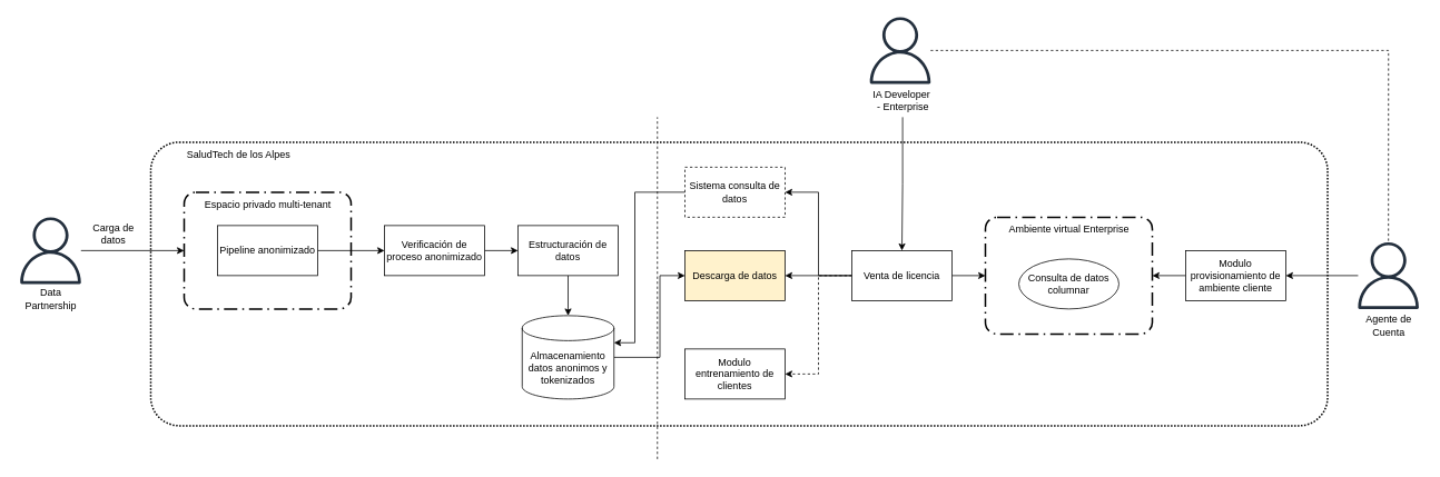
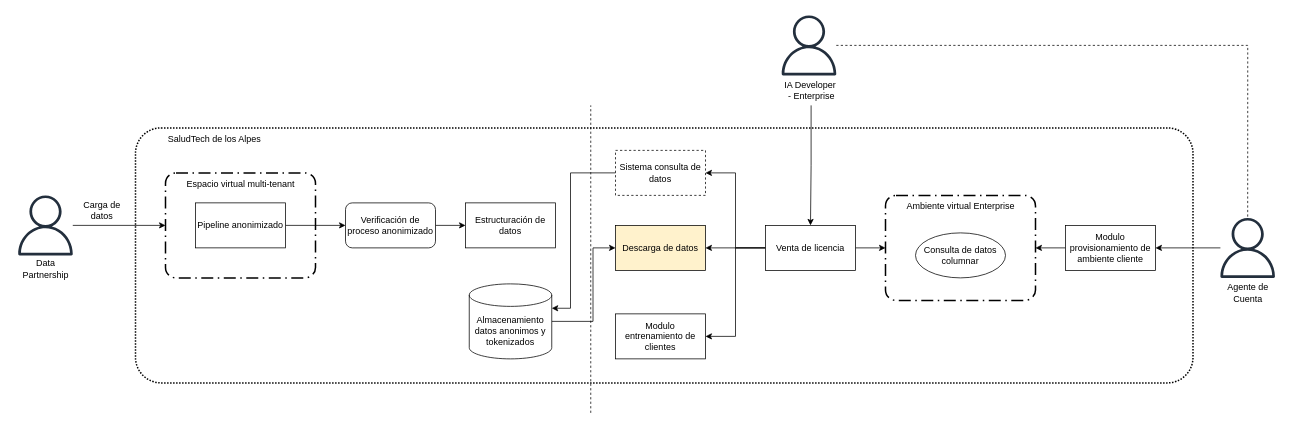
- <mxCell id="25" value="Espacio privado multi-tenant" style="text;html=1;align=center;verticalAlign=middle;resizable=0;points=[];autosize=1;strokeColor=none;fillColor=none;" parent="22" vertex="1"><mxGeometry x="15" width="170" height="30" as="geometry" /></mxCell>
+ <mxCell id="25" value="Espacio virtual multi-tenant" style="text;html=1;align=center;verticalAlign=middle;resizable=0;points=[];autosize=1;strokeColor=none;fillColor=none;" parent="22" vertex="1"><mxGeometry x="15" width="170" height="30" as="geometry" /></mxCell>
- <mxCell id="9" value="Verificación de proceso anonimizado" style="rounded=0;whiteSpace=wrap;html=1;" parent="1" vertex="1"><mxGeometry x="460" y="270" width="120" height="60" as="geometry" /></mxCell>
+ <mxCell id="9" value="Verificación de proceso anonimizado" style="whiteSpace=wrap;html=1;rounded=1;" parent="1" vertex="1"><mxGeometry x="460" y="270" width="120" height="60" as="geometry" /></mxCell>
- <mxCell id="10" style="edgeStyle=orthogonalEdgeStyle;rounded=0;orthogonalLoop=1;jettySize=auto;html=1;" parent="1" source="11" target="13" edge="1"><mxGeometry relative="1" as="geometry" /></mxCell>
- <mxCell id="33" style="edgeStyle=orthogonalEdgeStyle;rounded=0;orthogonalLoop=1;jettySize=auto;html=1;entryX=1;entryY=0.5;entryDx=0;entryDy=0;dashed=1;" edge="1" parent="1" source="42" target="39"><mxGeometry relative="1" as="geometry" /></mxCell>
+ <mxCell id="33" style="edgeStyle=orthogonalEdgeStyle;rounded=0;orthogonalLoop=1;jettySize=auto;html=1;entryX=1;entryY=0.5;entryDx=0;entryDy=0;" edge="1" parent="1" source="42" target="39"><mxGeometry relative="1" as="geometry" /></mxCell>
